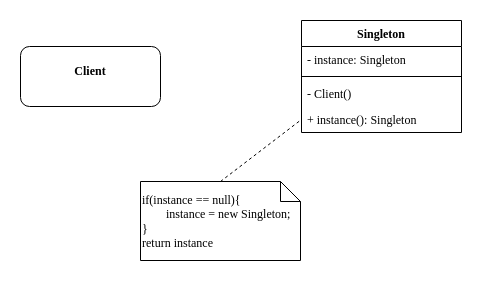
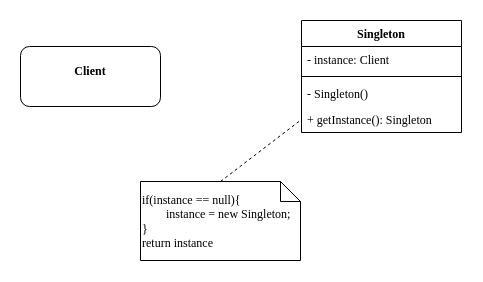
- <mxCell id="4" value="- instance: Singleton" style="text;strokeColor=none;fillColor=none;align=left;verticalAlign=top;spacingLeft=4;spacingRight=4;overflow=hidden;rotatable=0;points=[[0,0.5],[1,0.5]];portConstraint=eastwest;fontFamily=Times New Roman;" vertex="1" parent="3"><mxGeometry y="26" width="160" height="26" as="geometry" /></mxCell>
+ <mxCell id="4" value="- instance: Client" style="text;strokeColor=none;fillColor=none;align=left;verticalAlign=top;spacingLeft=4;spacingRight=4;overflow=hidden;rotatable=0;points=[[0,0.5],[1,0.5]];portConstraint=eastwest;fontFamily=Times New Roman;" vertex="1" parent="3"><mxGeometry y="26" width="160" height="26" as="geometry" /></mxCell>
- <mxCell id="6" value="- Client()&#10;" style="text;strokeColor=none;fillColor=none;align=left;verticalAlign=top;spacingLeft=4;spacingRight=4;overflow=hidden;rotatable=0;points=[[0,0.5],[1,0.5]];portConstraint=eastwest;fontFamily=Times New Roman;" vertex="1" parent="3"><mxGeometry y="60" width="160" height="26" as="geometry" /></mxCell>
+ <mxCell id="6" value="- Singleton()&#10;" style="text;strokeColor=none;fillColor=none;align=left;verticalAlign=top;spacingLeft=4;spacingRight=4;overflow=hidden;rotatable=0;points=[[0,0.5],[1,0.5]];portConstraint=eastwest;fontFamily=Times New Roman;" vertex="1" parent="3"><mxGeometry y="60" width="160" height="26" as="geometry" /></mxCell>
- <mxCell id="7" value="+ instance(): Singleton&#10;" style="text;strokeColor=none;fillColor=none;align=left;verticalAlign=top;spacingLeft=4;spacingRight=4;overflow=hidden;rotatable=0;points=[[0,0.5],[1,0.5]];portConstraint=eastwest;fontFamily=Times New Roman;" vertex="1" parent="3"><mxGeometry y="86" width="160" height="26" as="geometry" /></mxCell>
+ <mxCell id="7" value="+ getInstance(): Singleton&#10;" style="text;strokeColor=none;fillColor=none;align=left;verticalAlign=top;spacingLeft=4;spacingRight=4;overflow=hidden;rotatable=0;points=[[0,0.5],[1,0.5]];portConstraint=eastwest;fontFamily=Times New Roman;" vertex="1" parent="3"><mxGeometry y="86" width="160" height="26" as="geometry" /></mxCell>
